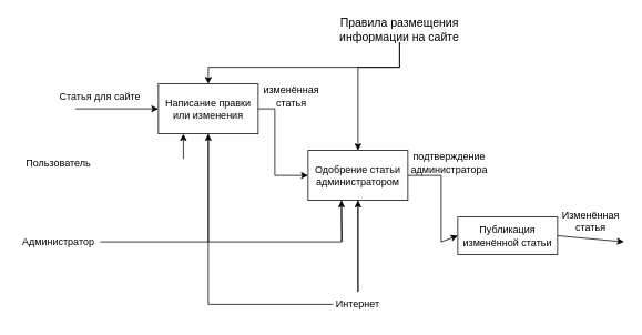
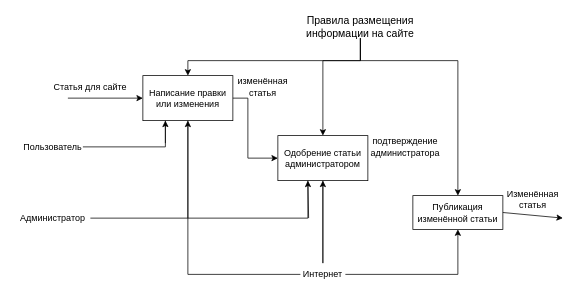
+ <mxCell id="22" value="" style="endArrow=classic;html=1;rounded=0;exitX=0.5;exitY=1;exitDx=0;exitDy=0;entryX=0.5;entryY=0;entryDx=0;entryDy=0;" edge="1" parent="1" source="20" target="4"><mxGeometry width="50" height="50" relative="1" as="geometry"><mxPoint x="490" y="60" as="sourcePoint" /><mxPoint x="440" y="190" as="targetPoint" /><Array as="points"><mxPoint x="480" y="80" /><mxPoint x="610" y="80" /></Array></mxGeometry></mxCell>
+ <mxCell id="11" value="" style="endArrow=none;html=1;rounded=0;exitX=1;exitY=0.5;exitDx=0;exitDy=0;entryX=0.25;entryY=1;entryDx=0;entryDy=0;" edge="1" parent="1" source="5" target="2"><mxGeometry width="50" height="50" relative="1" as="geometry"><mxPoint x="150" y="210" as="sourcePoint" /><mxPoint x="200" y="160" as="targetPoint" /><Array as="points"><mxPoint x="220" y="195" /></Array></mxGeometry></mxCell>
- <mxCell id="14" value="" style="endArrow=classic;html=1;rounded=0;exitX=1;exitY=0.5;exitDx=0;exitDy=0;entryX=0;entryY=0.5;entryDx=0;entryDy=0;" edge="1" parent="1" source="3" target="4"><mxGeometry width="50" height="50" relative="1" as="geometry"><mxPoint x="560" y="200" as="sourcePoint" /><mxPoint x="610" y="150" as="targetPoint" /><Array as="points"><mxPoint x="530" y="210" /><mxPoint x="530" y="290" /></Array></mxGeometry></mxCell>
+ <mxCell id="15" value="" style="endArrow=classic;html=1;rounded=0;exitX=1;exitY=0.5;exitDx=0;exitDy=0;entryX=0.5;entryY=1;entryDx=0;entryDy=0;" edge="1" parent="1" source="7" target="4"><mxGeometry width="50" height="50" relative="1" as="geometry"><mxPoint x="530" y="390" as="sourcePoint" /><mxPoint x="580" y="340" as="targetPoint" /><Array as="points"><mxPoint x="610" y="365" /></Array></mxGeometry></mxCell>
